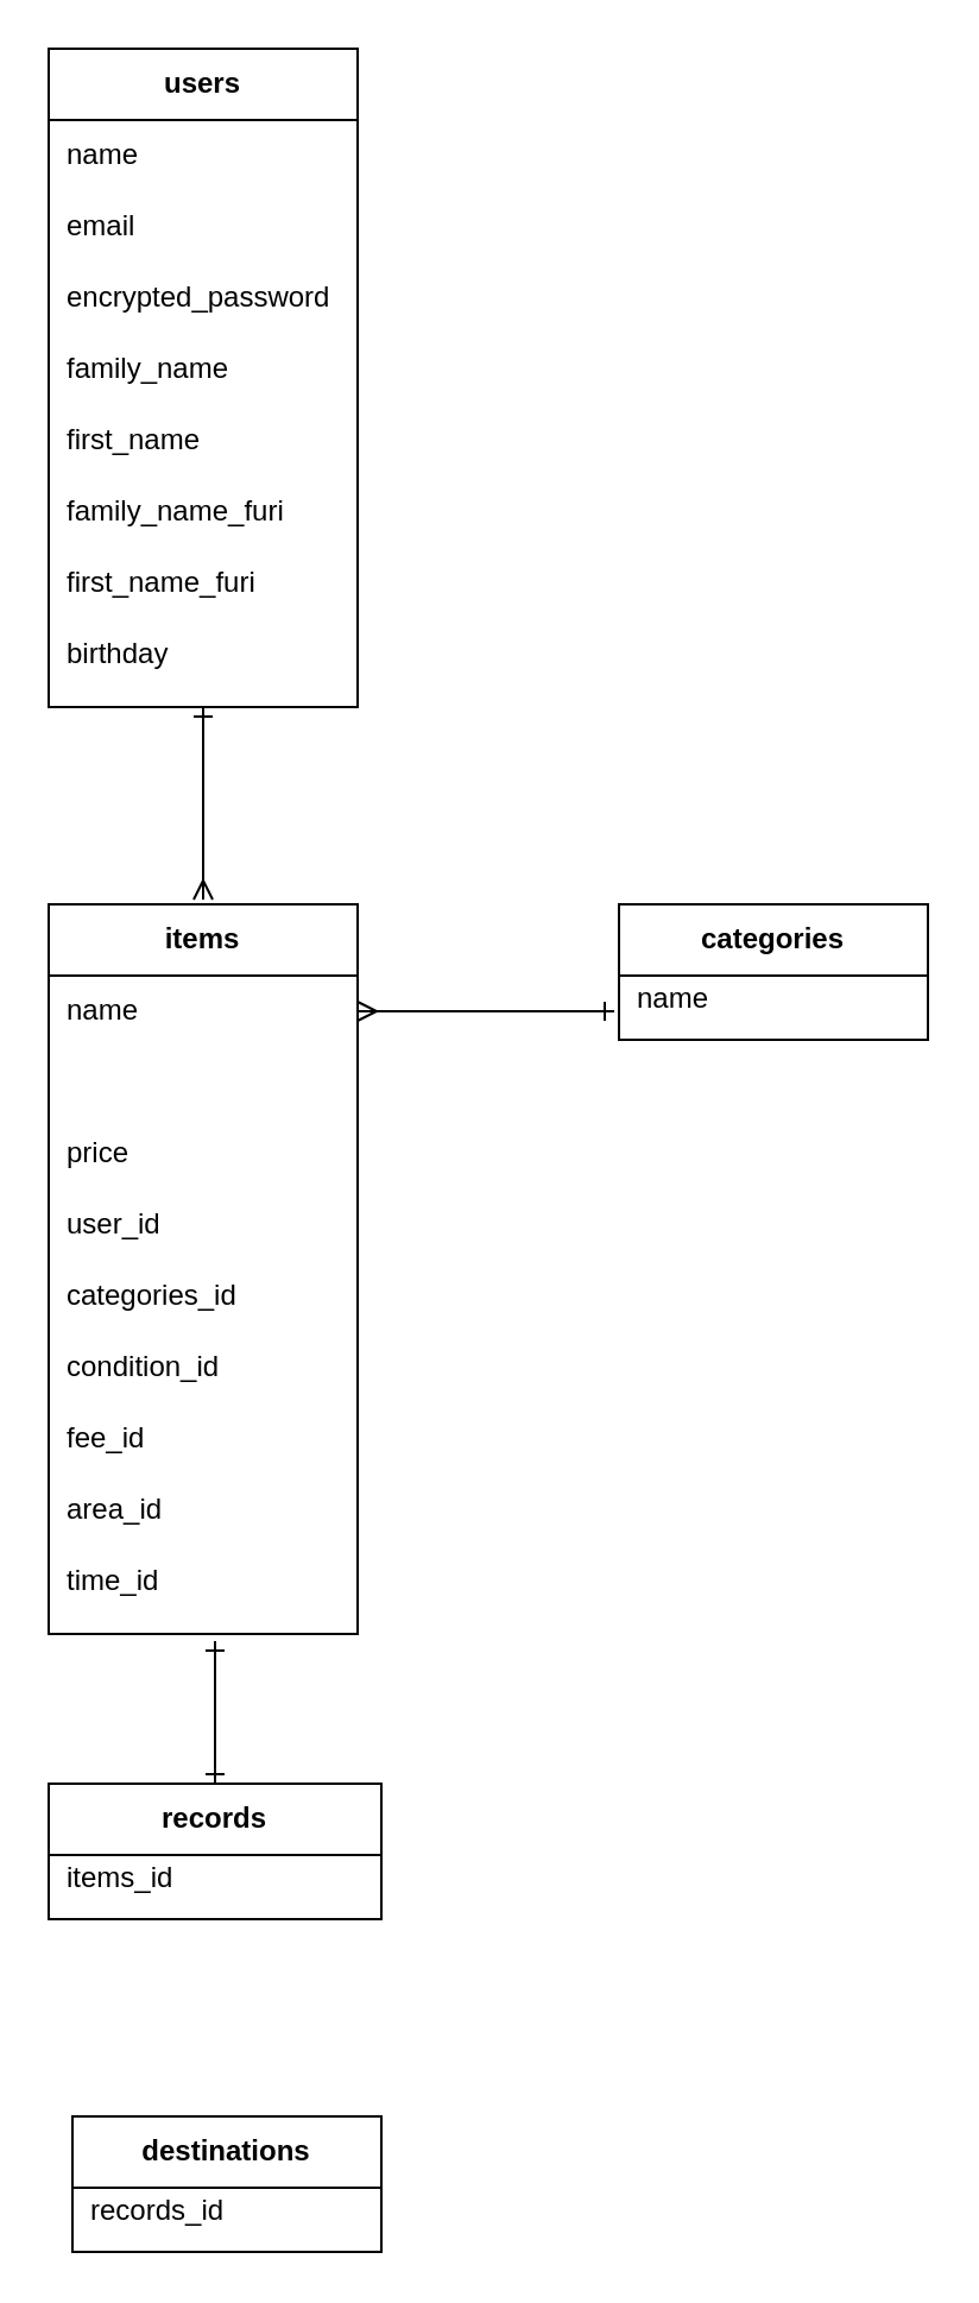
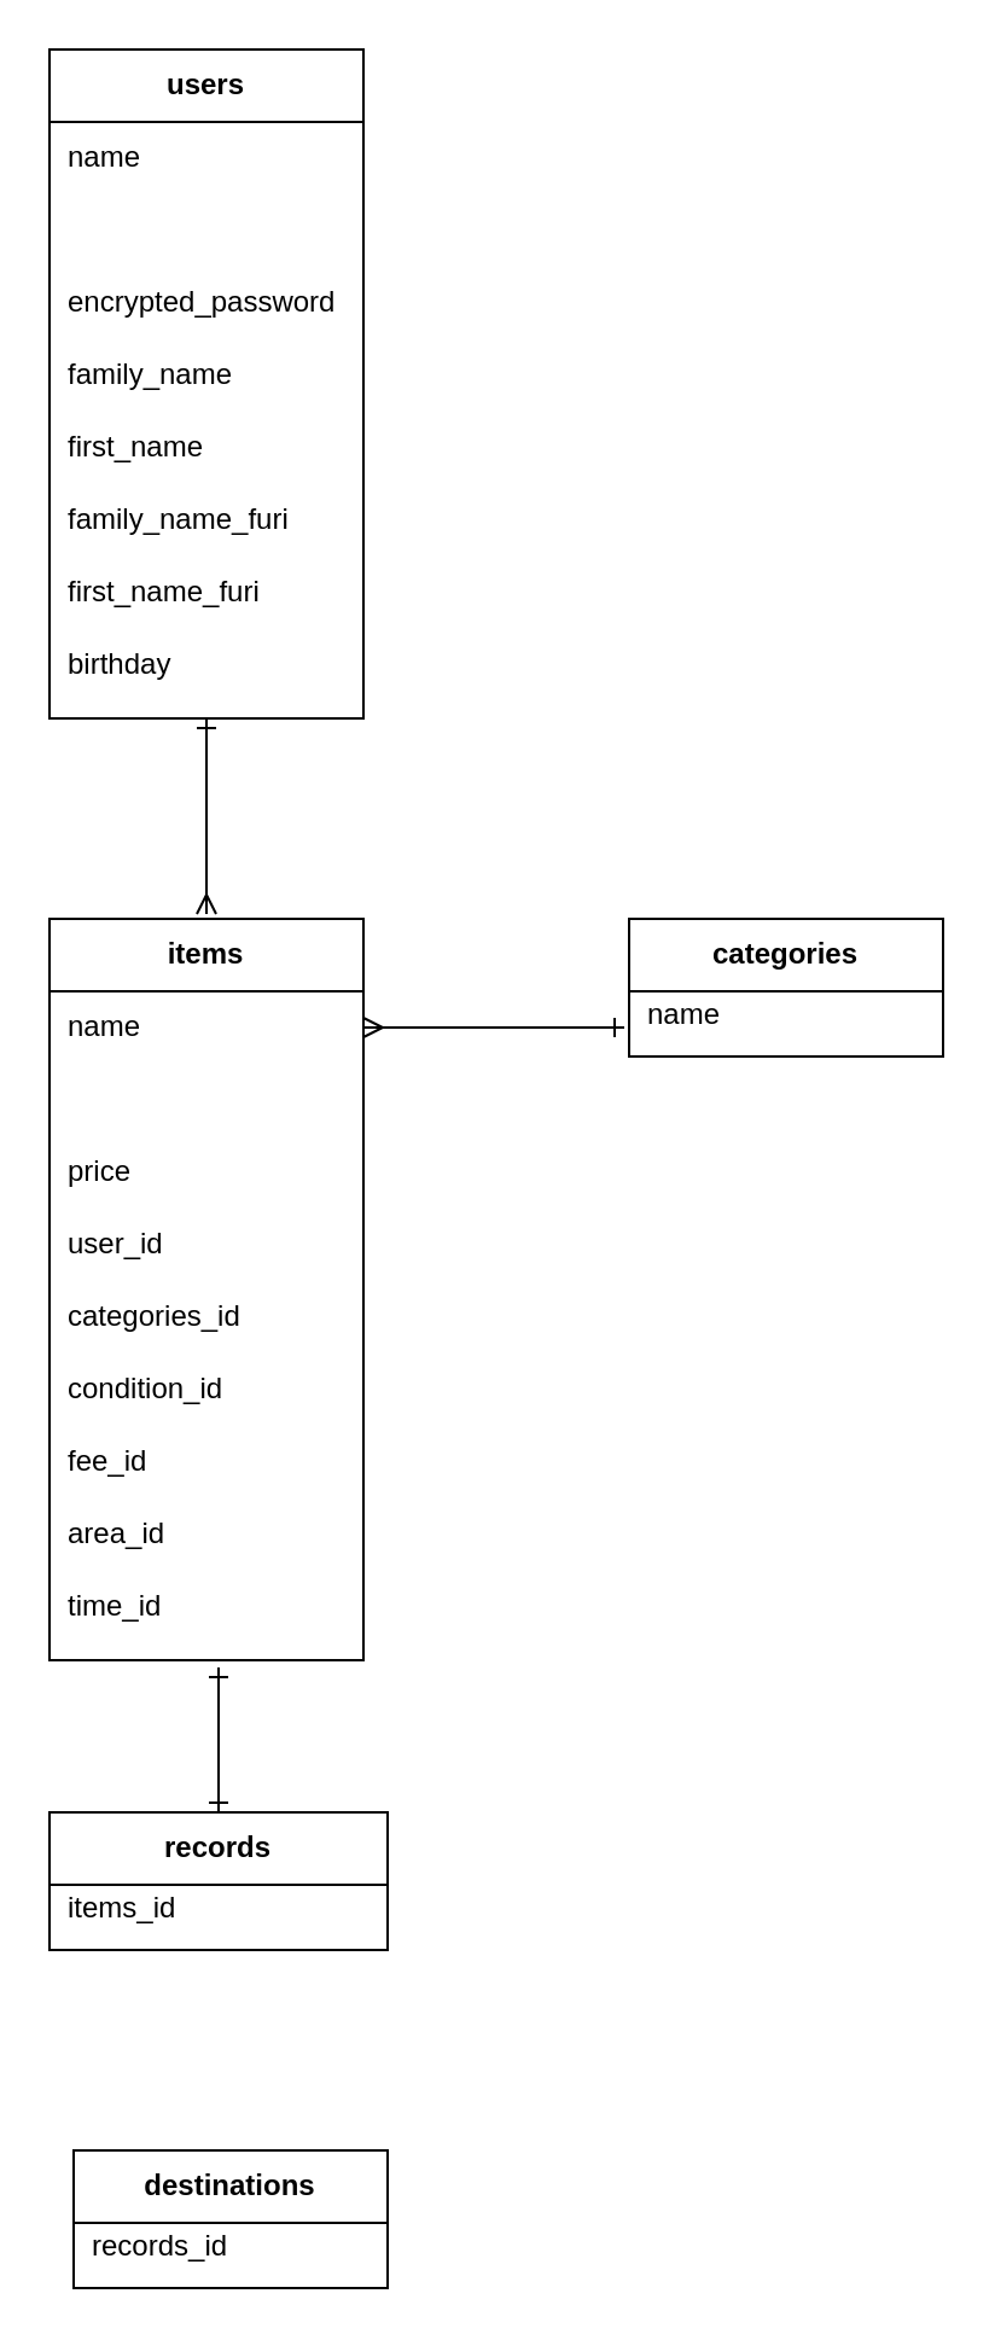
- <mxCell id="7" value="email" style="shape=partialRectangle;html=1;whiteSpace=wrap;connectable=0;fillColor=none;top=0;left=0;bottom=0;right=0;align=left;spacingLeft=6;overflow=hidden;" vertex="1" parent="6"><mxGeometry width="130" height="30" as="geometry" /></mxCell>
